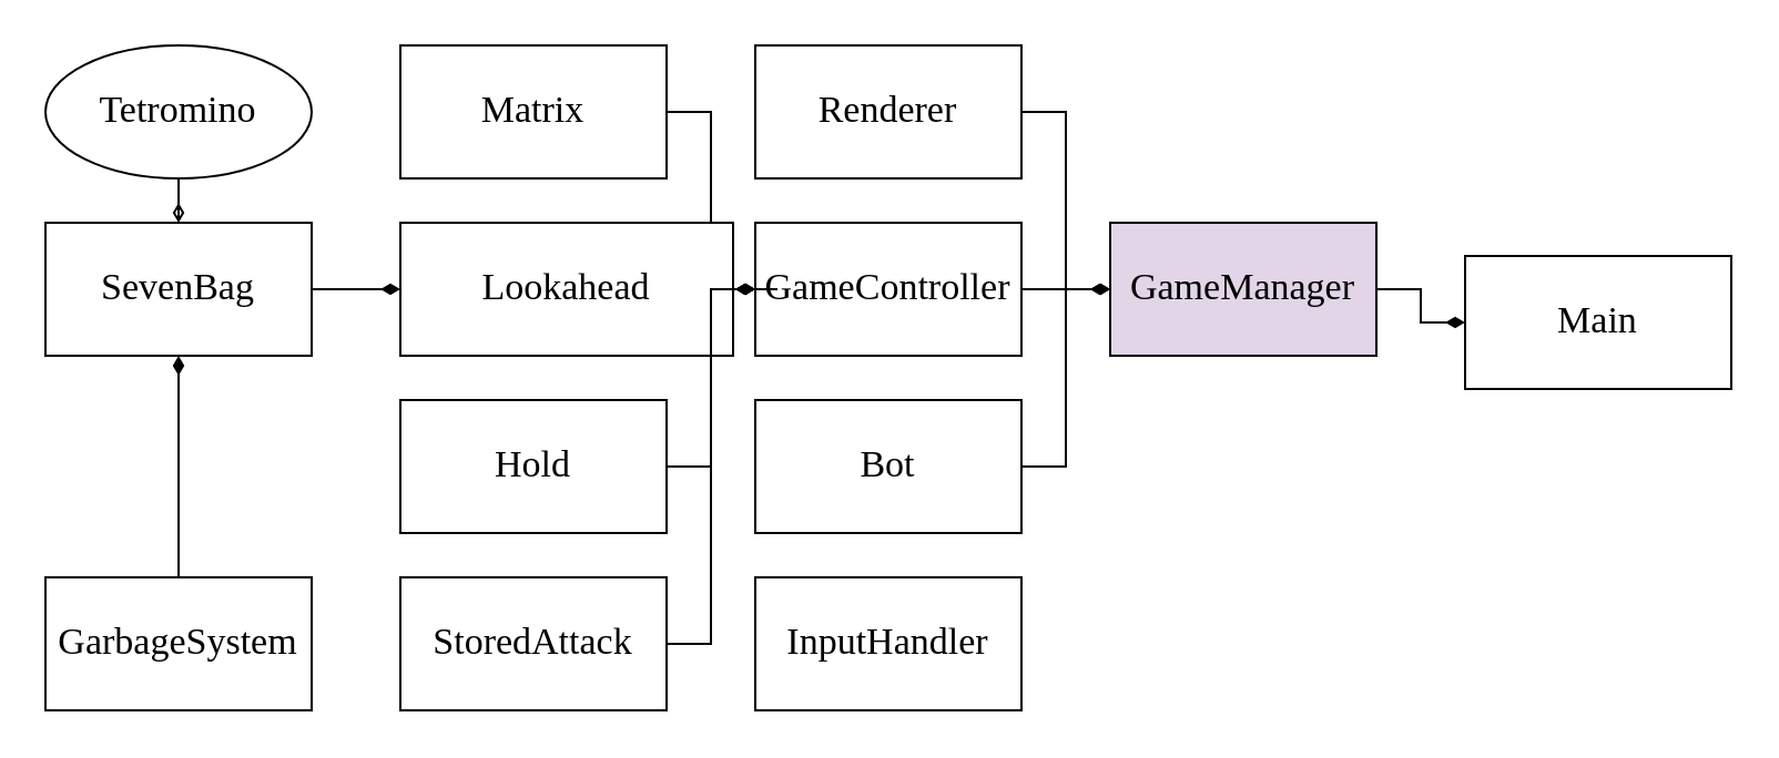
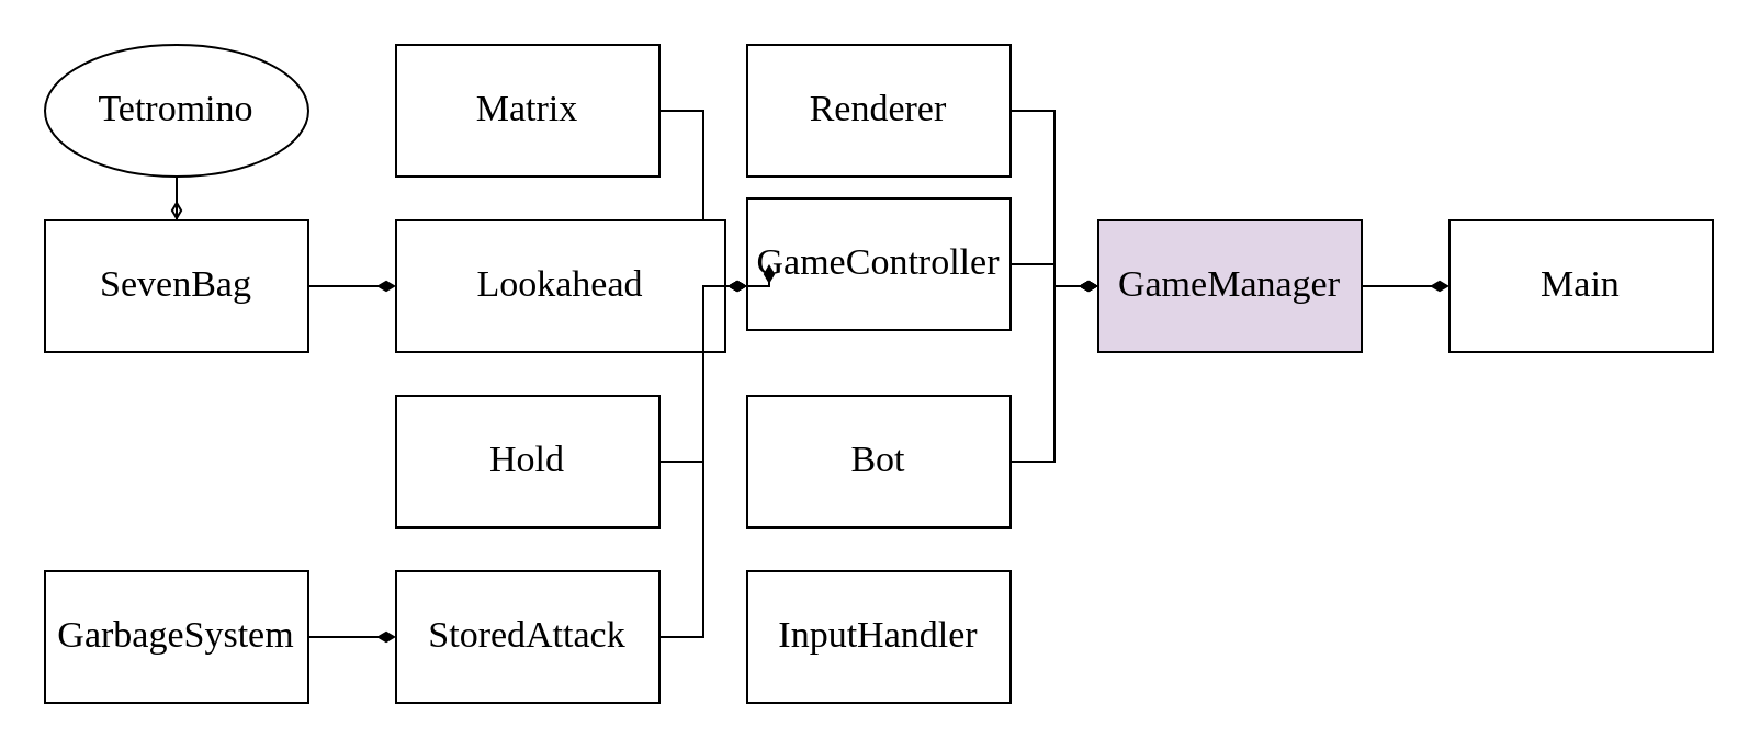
- <mxCell id="7" value="GameController" style="rounded=0;whiteSpace=wrap;html=1;fontFamily=Computer Modern;fontSize=17;" vertex="1" parent="1"><mxGeometry x="340" y="100" width="120" height="60" as="geometry" /></mxCell>
+ <mxCell id="7" value="GameController" style="rounded=0;whiteSpace=wrap;html=1;fontFamily=Computer Modern;fontSize=17;" vertex="1" parent="1"><mxGeometry x="340" y="90" width="120" height="60" as="geometry" /></mxCell>
- <mxCell id="19" value="Main" style="rounded=0;whiteSpace=wrap;html=1;fontFamily=Computer Modern;fontSize=17;" vertex="1" parent="1"><mxGeometry x="660" y="115" width="120" height="60" as="geometry" /></mxCell>
+ <mxCell id="19" value="Main" style="rounded=0;whiteSpace=wrap;html=1;fontFamily=Computer Modern;fontSize=17;" vertex="1" parent="1"><mxGeometry x="660" y="100" width="120" height="60" as="geometry" /></mxCell>
- <mxCell id="12" style="edgeStyle=orthogonalEdgeStyle;rounded=0;orthogonalLoop=1;jettySize=auto;html=1;endArrow=diamondThin;endFill=1;fontSize=17;" edge="1" parent="1" source="13" target="23"><mxGeometry relative="1" as="geometry" /></mxCell>
+ <mxCell id="12" style="edgeStyle=orthogonalEdgeStyle;rounded=0;orthogonalLoop=1;jettySize=auto;html=1;endArrow=diamondThin;endFill=1;fontSize=17;" edge="1" parent="1" source="13" target="25"><mxGeometry relative="1" as="geometry" /></mxCell>
